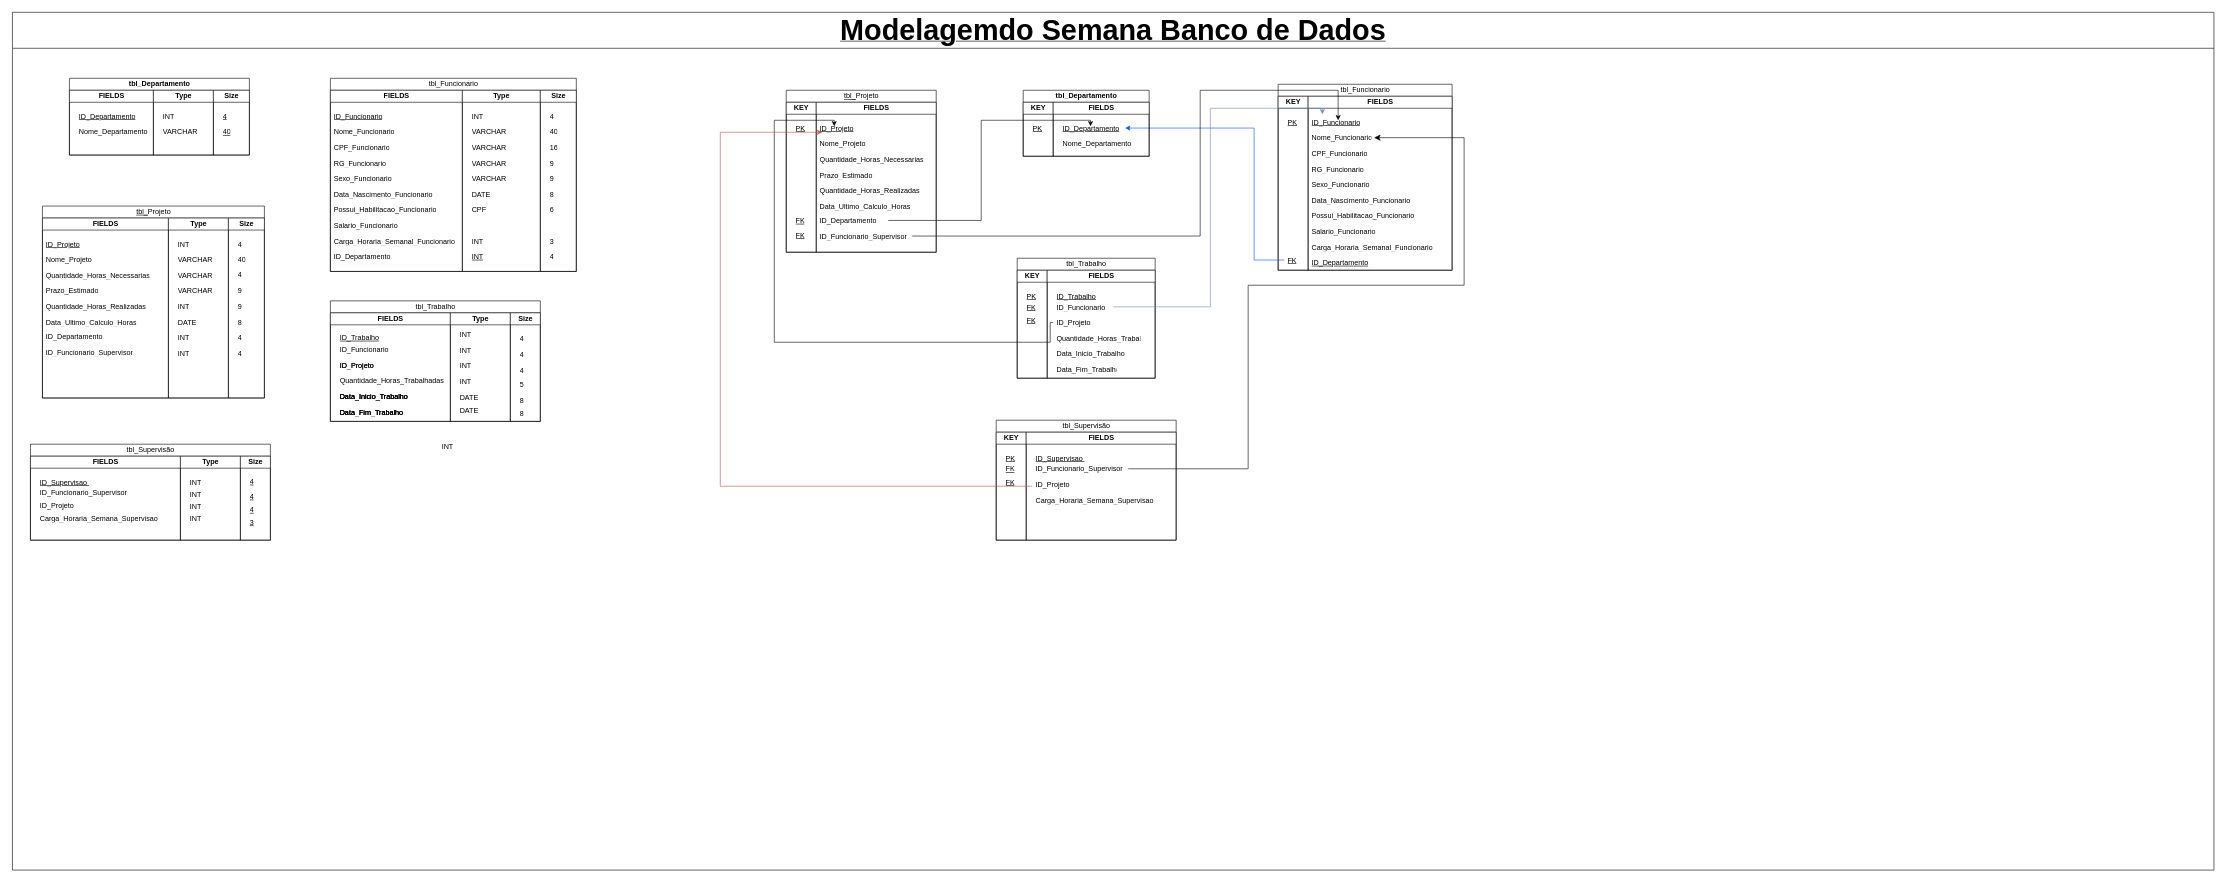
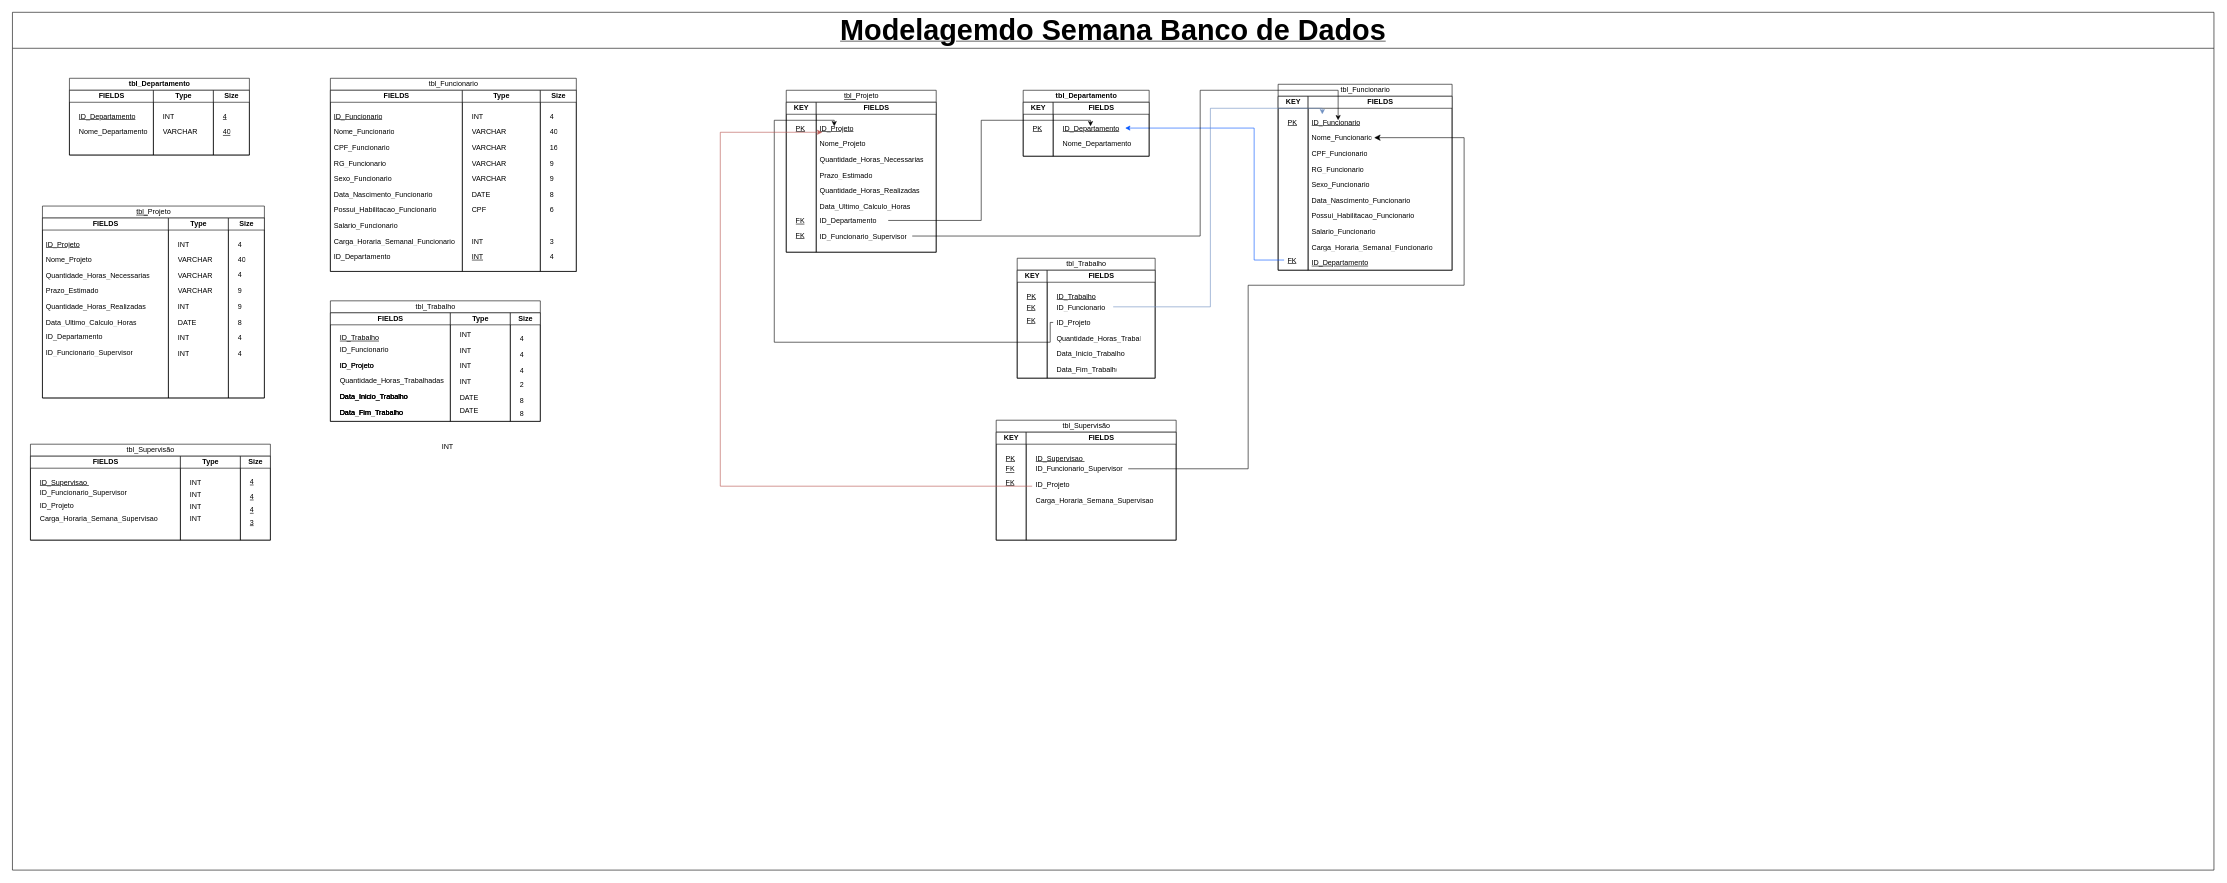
- <mxCell id="97" value="&lt;span&gt;5&lt;/span&gt;" style="text;strokeColor=none;fillColor=none;align=left;verticalAlign=top;spacingLeft=4;spacingRight=4;overflow=hidden;rotatable=0;points=[[0,0.5],[1,0.5]];portConstraint=eastwest;whiteSpace=wrap;html=1;fontStyle=0" vertex="1" parent="93"><mxGeometry x="10" y="106" width="20" height="26" as="geometry" /></mxCell>
+ <mxCell id="97" value="&lt;span&gt;2&lt;/span&gt;" style="text;strokeColor=none;fillColor=none;align=left;verticalAlign=top;spacingLeft=4;spacingRight=4;overflow=hidden;rotatable=0;points=[[0,0.5],[1,0.5]];portConstraint=eastwest;whiteSpace=wrap;html=1;fontStyle=0" vertex="1" parent="93"><mxGeometry x="10" y="106" width="20" height="26" as="geometry" /></mxCell>
